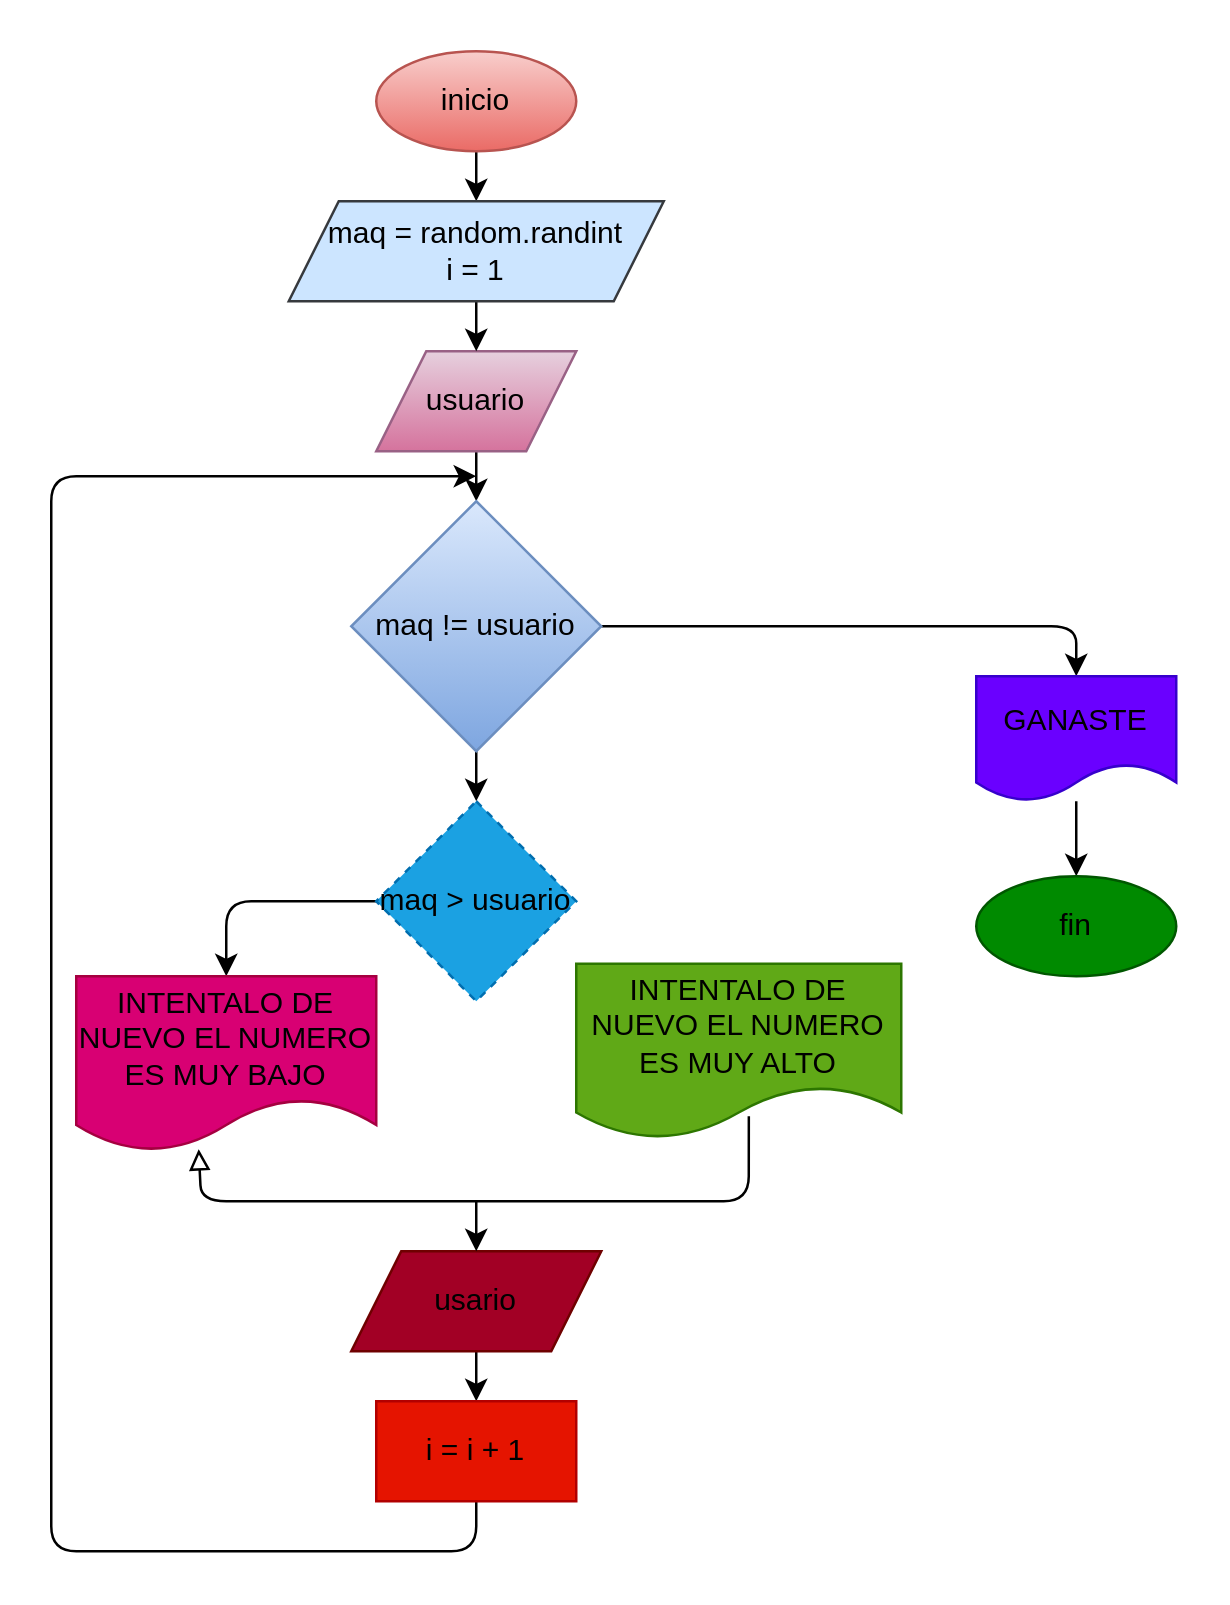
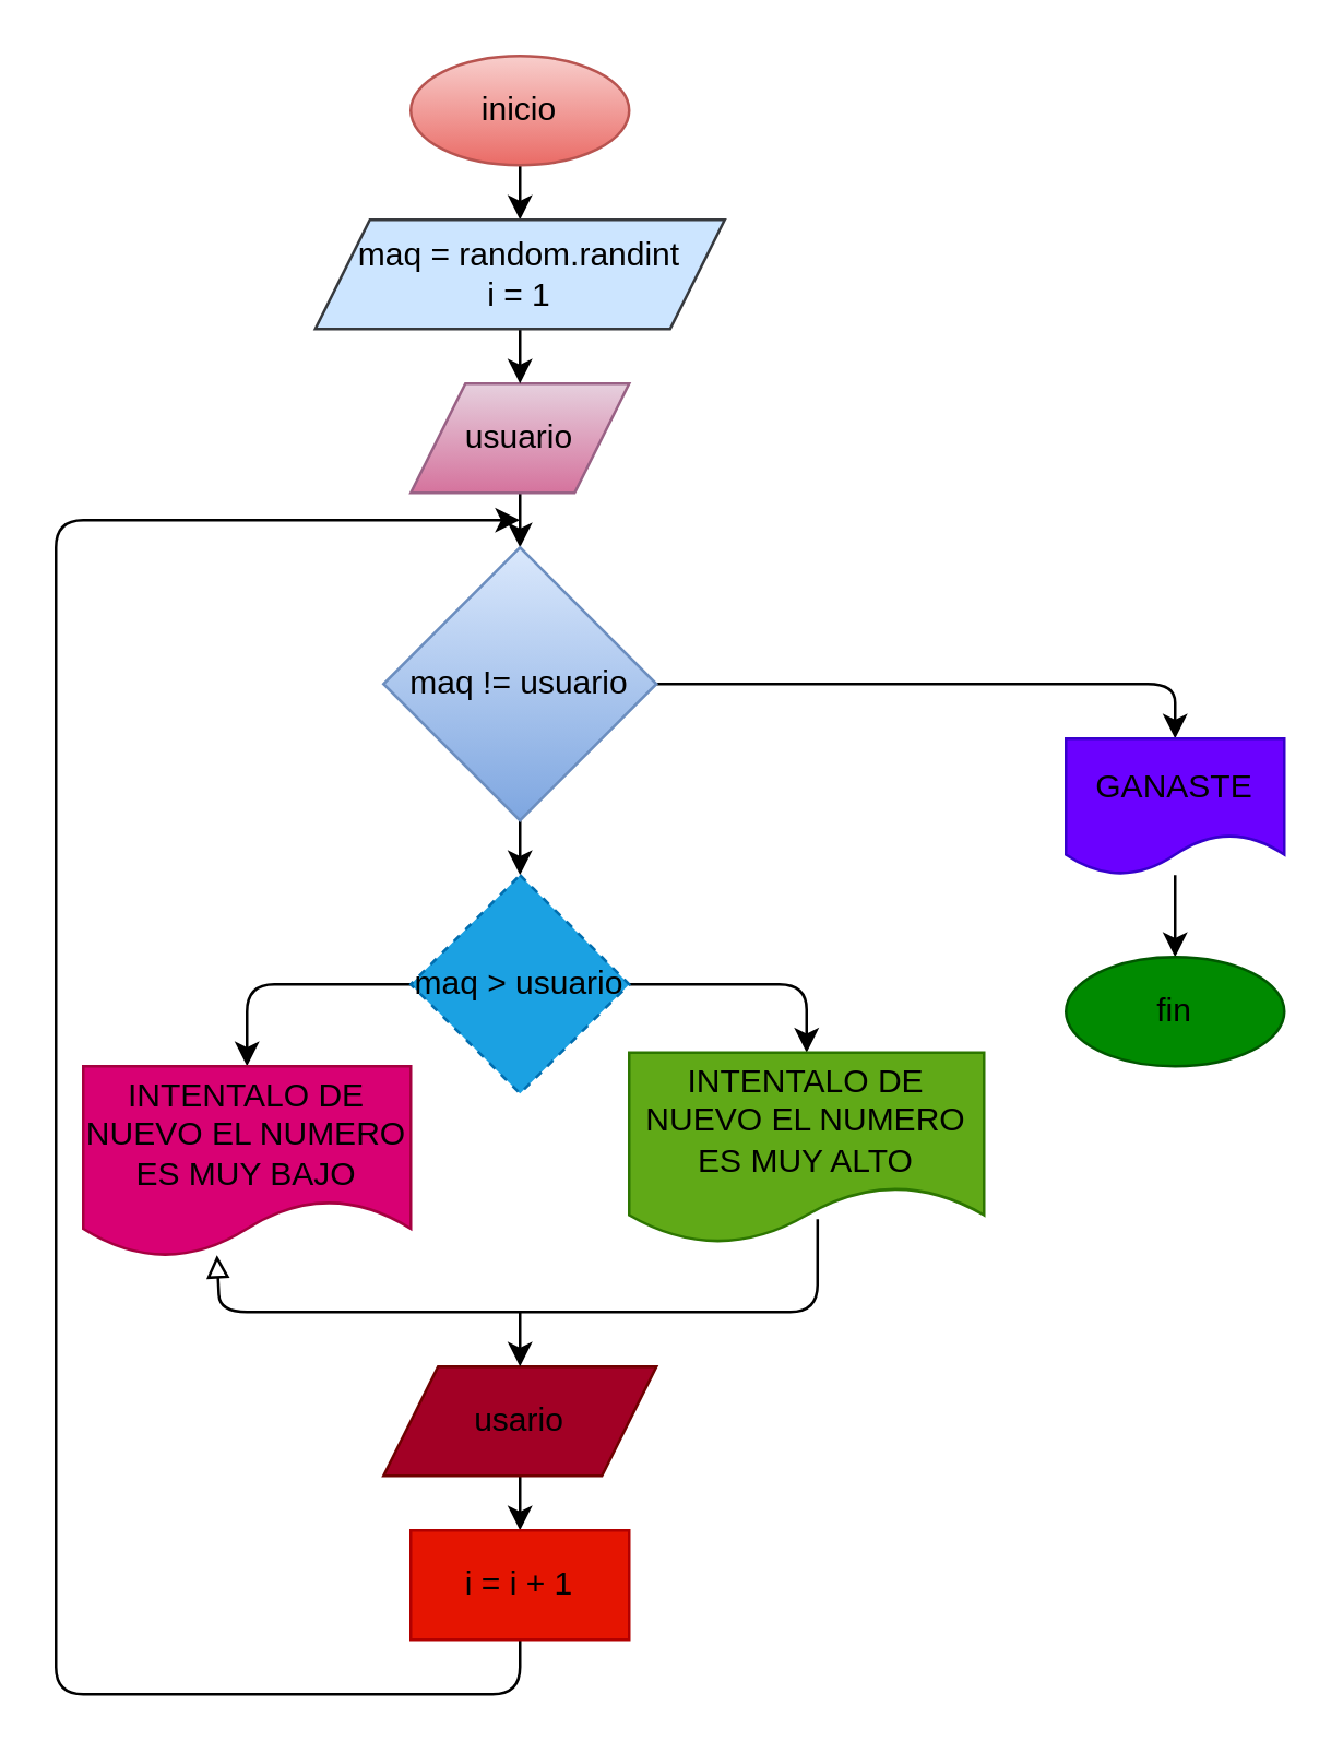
+ <mxCell id="11" style="edgeStyle=none;html=1;exitX=1;exitY=0.5;exitDx=0;exitDy=0;entryX=0.5;entryY=0;entryDx=0;entryDy=0;fontColor=#000000;" edge="1" parent="1" source="13" target="15"><mxGeometry relative="1" as="geometry"><Array as="points"><mxPoint x="295" y="360" /></Array></mxGeometry></mxCell>
